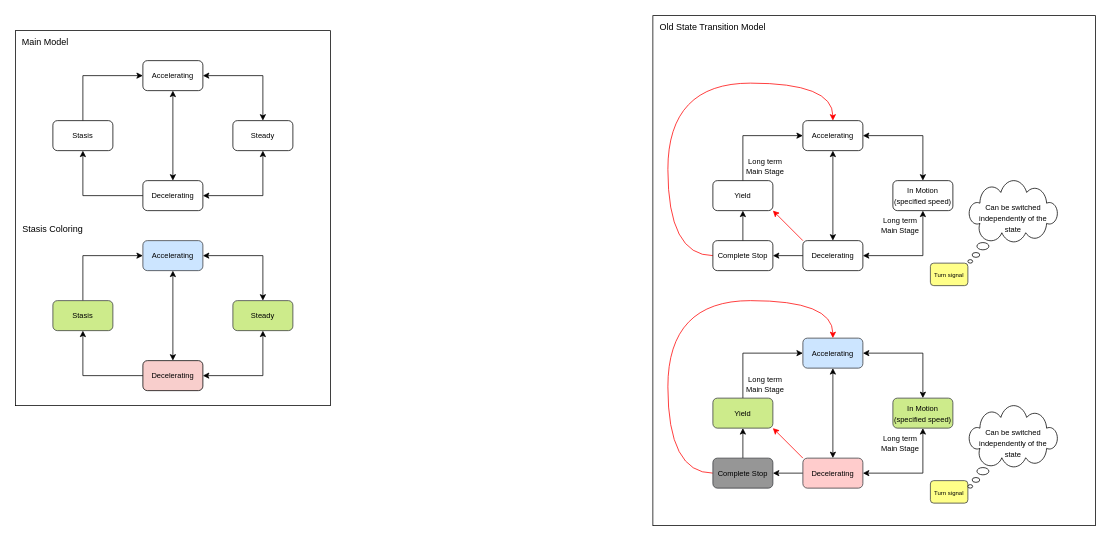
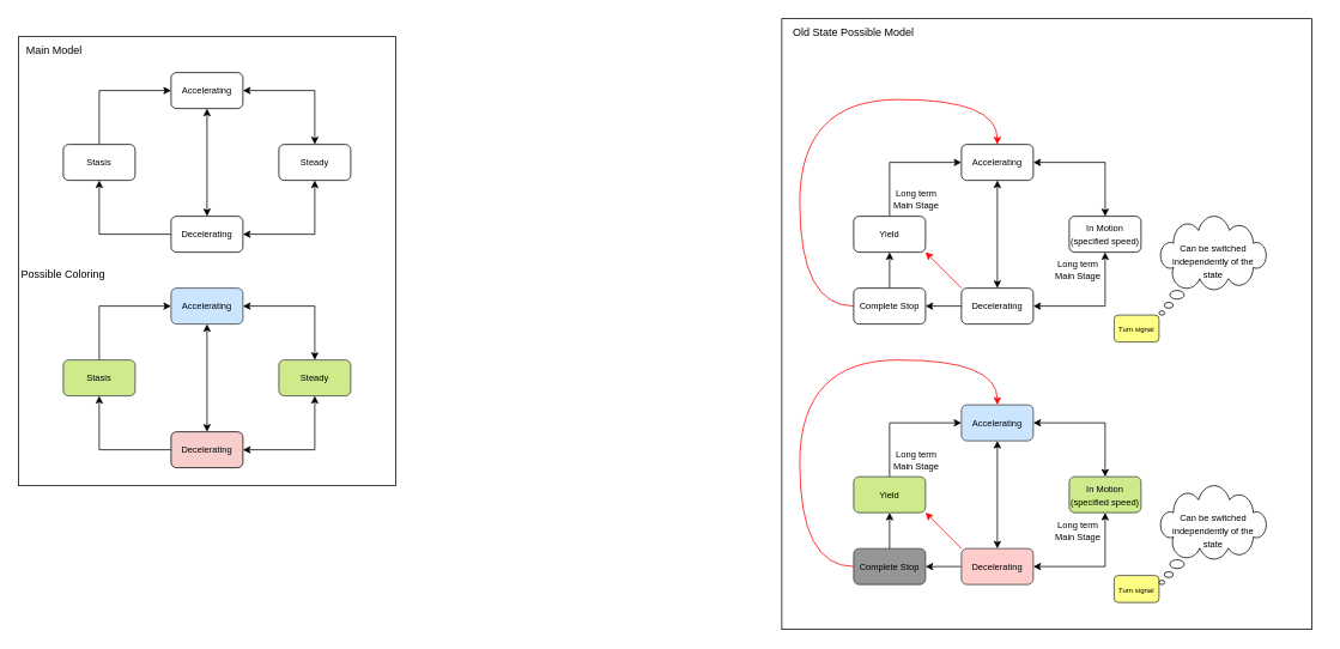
- <mxCell id="44" value="Old State Transition Model" style="text;html=1;align=center;verticalAlign=middle;whiteSpace=wrap;rounded=0;" vertex="1" parent="3"><mxGeometry width="160" height="30" as="geometry" /></mxCell>
+ <mxCell id="44" value="Old State Possible Model" style="text;html=1;align=center;verticalAlign=middle;whiteSpace=wrap;rounded=0;" vertex="1" parent="3"><mxGeometry width="160" height="30" as="geometry" /></mxCell>
- <mxCell id="64" value="Stasis Coloring" style="text;html=1;align=center;verticalAlign=middle;whiteSpace=wrap;rounded=0;" vertex="1" parent="1"><mxGeometry x="20" y="290" width="100" height="30" as="geometry" /></mxCell>
+ <mxCell id="64" value="Possible Coloring" style="text;html=1;align=center;verticalAlign=middle;whiteSpace=wrap;rounded=0;" vertex="1" parent="1"><mxGeometry x="20" y="290" width="100" height="30" as="geometry" /></mxCell>
